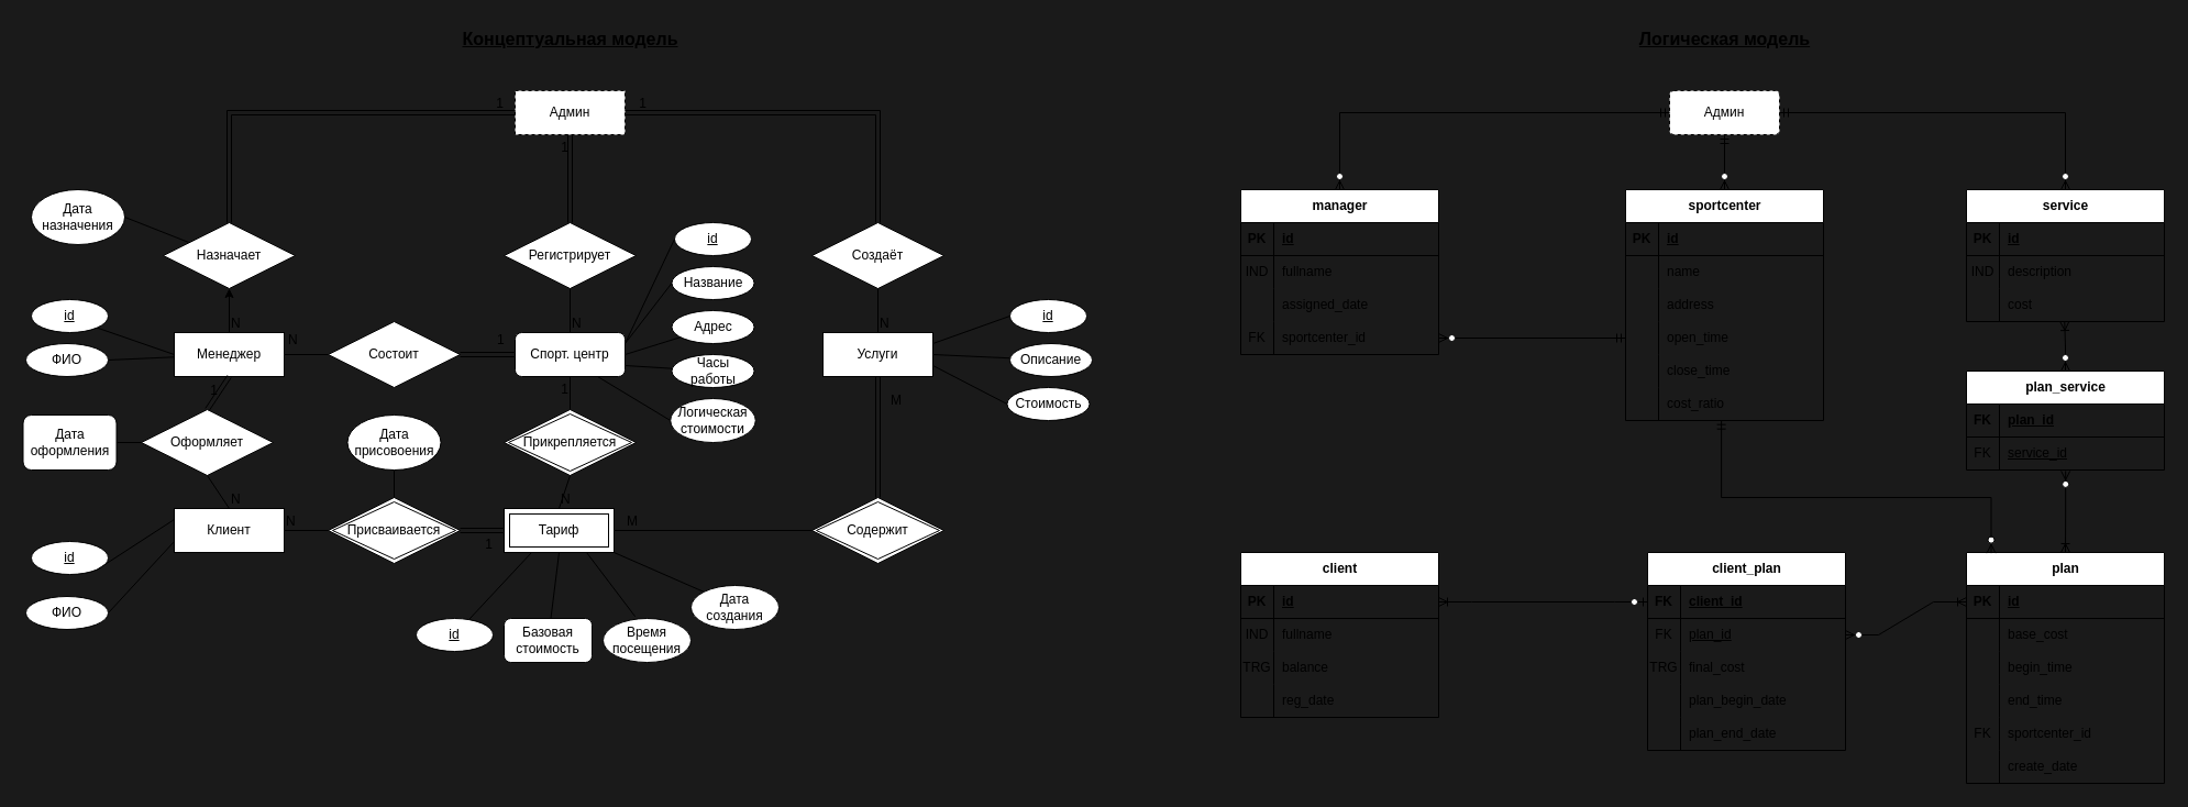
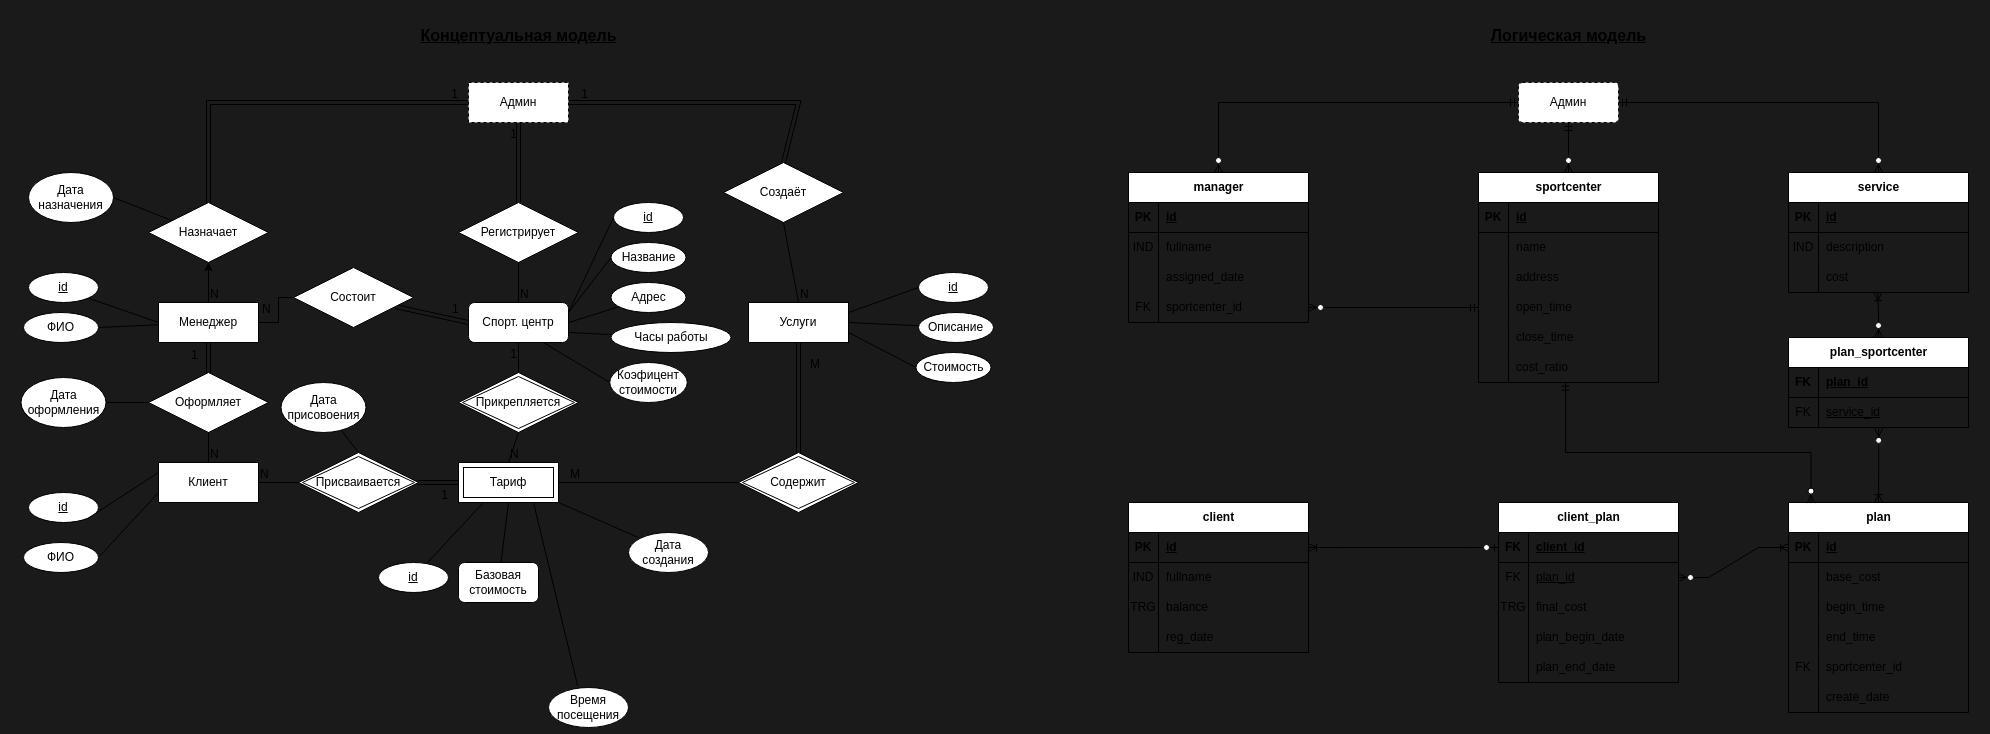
- <mxCell id="7" value="Создаёт" style="shape=rhombus;perimeter=rhombusPerimeter;whiteSpace=wrap;html=1;align=center;" parent="1" vertex="1"><mxGeometry x="738" y="202" width="120" height="60" as="geometry" /></mxCell>
+ <mxCell id="7" value="Создаёт" style="shape=rhombus;perimeter=rhombusPerimeter;whiteSpace=wrap;html=1;align=center;" parent="1" vertex="1"><mxGeometry x="723" y="162" width="120" height="60" as="geometry" /></mxCell>
- <mxCell id="97" value="Состоит" style="shape=rhombus;perimeter=rhombusPerimeter;whiteSpace=wrap;html=1;align=center;" parent="1" vertex="1"><mxGeometry x="298" y="292" width="120" height="60" as="geometry" /></mxCell>
+ <mxCell id="97" value="Состоит" style="shape=rhombus;perimeter=rhombusPerimeter;whiteSpace=wrap;html=1;align=center;" parent="1" vertex="1"><mxGeometry x="293" y="267" width="120" height="60" as="geometry" /></mxCell>
- <mxCell id="67" value="Часы работы" style="ellipse;whiteSpace=wrap;html=1;align=center;" parent="1" vertex="1"><mxGeometry x="610.5" y="322" width="75" height="30" as="geometry" /></mxCell>
+ <mxCell id="67" value="Часы работы" style="ellipse;whiteSpace=wrap;html=1;align=center;" parent="1" vertex="1"><mxGeometry x="610.5" y="322" width="120" height="30" as="geometry" /></mxCell>
- <mxCell id="150" value="plan_service" style="shape=table;startSize=30;container=1;collapsible=1;childLayout=tableLayout;fixedRows=1;rowLines=0;fontStyle=1;align=center;resizeLast=1;html=1;" parent="1" vertex="1"><mxGeometry x="1788" y="337" width="180" height="90" as="geometry" /></mxCell>
+ <mxCell id="150" value="plan_sportcenter" style="shape=table;startSize=30;container=1;collapsible=1;childLayout=tableLayout;fixedRows=1;rowLines=0;fontStyle=1;align=center;resizeLast=1;html=1;" parent="1" vertex="1"><mxGeometry x="1788" y="337" width="180" height="90" as="geometry" /></mxCell>
- <mxCell id="68" value="Логическая стоимости" style="ellipse;whiteSpace=wrap;html=1;align=center;" parent="1" vertex="1"><mxGeometry x="609.25" y="362" width="77.5" height="40" as="geometry" /></mxCell>
+ <mxCell id="68" value="Коэфицент стоимости" style="ellipse;whiteSpace=wrap;html=1;align=center;" parent="1" vertex="1"><mxGeometry x="609.25" y="362" width="77.5" height="40" as="geometry" /></mxCell>
- <mxCell id="75" value="Дата оформления" style="whiteSpace=wrap;html=1;align=center;rounded=1;" parent="1" vertex="1"><mxGeometry x="20.5" y="377" width="85" height="50" as="geometry" /></mxCell>
+ <mxCell id="75" value="Дата оформления" style="ellipse;whiteSpace=wrap;html=1;align=center;" parent="1" vertex="1"><mxGeometry x="20.5" y="377" width="85" height="50" as="geometry" /></mxCell>
- <mxCell id="37" value="Оформляет" style="shape=rhombus;perimeter=rhombusPerimeter;whiteSpace=wrap;html=1;align=center;" parent="1" vertex="1"><mxGeometry x="128" y="372" width="120" height="60" as="geometry" /></mxCell>
+ <mxCell id="37" value="Оформляет" style="shape=rhombus;perimeter=rhombusPerimeter;whiteSpace=wrap;html=1;align=center;" parent="1" vertex="1"><mxGeometry x="148" y="372" width="120" height="60" as="geometry" /></mxCell>
- <mxCell id="77" value="Дата присовоения" style="ellipse;whiteSpace=wrap;html=1;align=center;" parent="1" vertex="1"><mxGeometry x="315.5" y="377" width="85" height="50" as="geometry" /></mxCell>
+ <mxCell id="77" value="Дата присовоения" style="ellipse;whiteSpace=wrap;html=1;align=center;" parent="1" vertex="1"><mxGeometry x="280.5" y="382" width="85" height="50" as="geometry" /></mxCell>
- <mxCell id="72" value="Время посещения" style="ellipse;whiteSpace=wrap;html=1;align=center;" parent="1" vertex="1"><mxGeometry x="548" y="562" width="80" height="40" as="geometry" /></mxCell>
+ <mxCell id="72" value="Время посещения" style="ellipse;whiteSpace=wrap;html=1;align=center;" parent="1" vertex="1"><mxGeometry x="548" y="687" width="80" height="40" as="geometry" /></mxCell>
